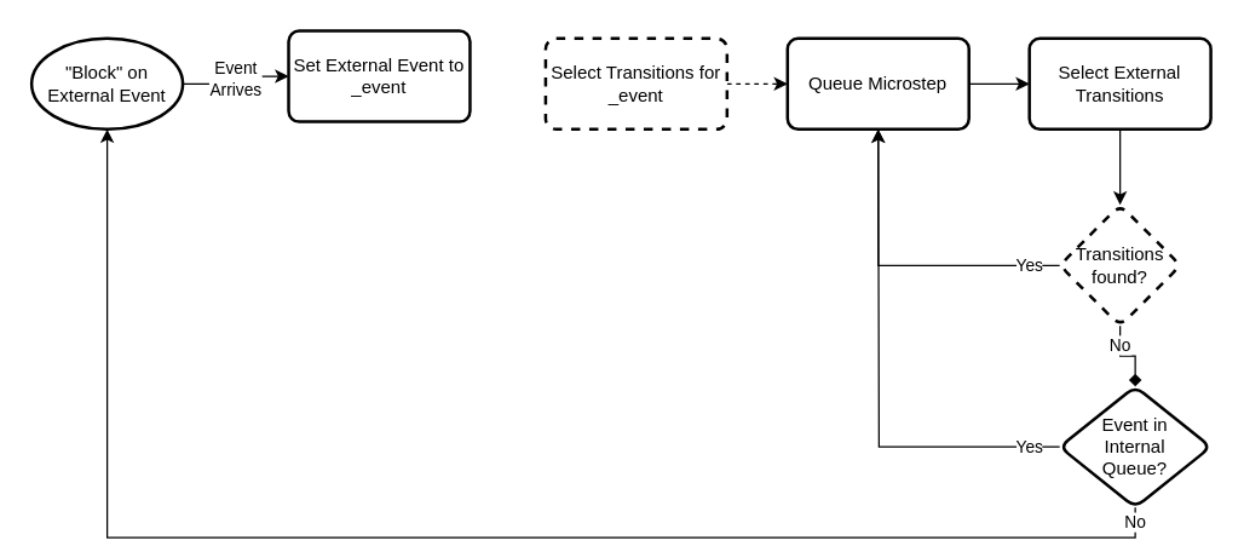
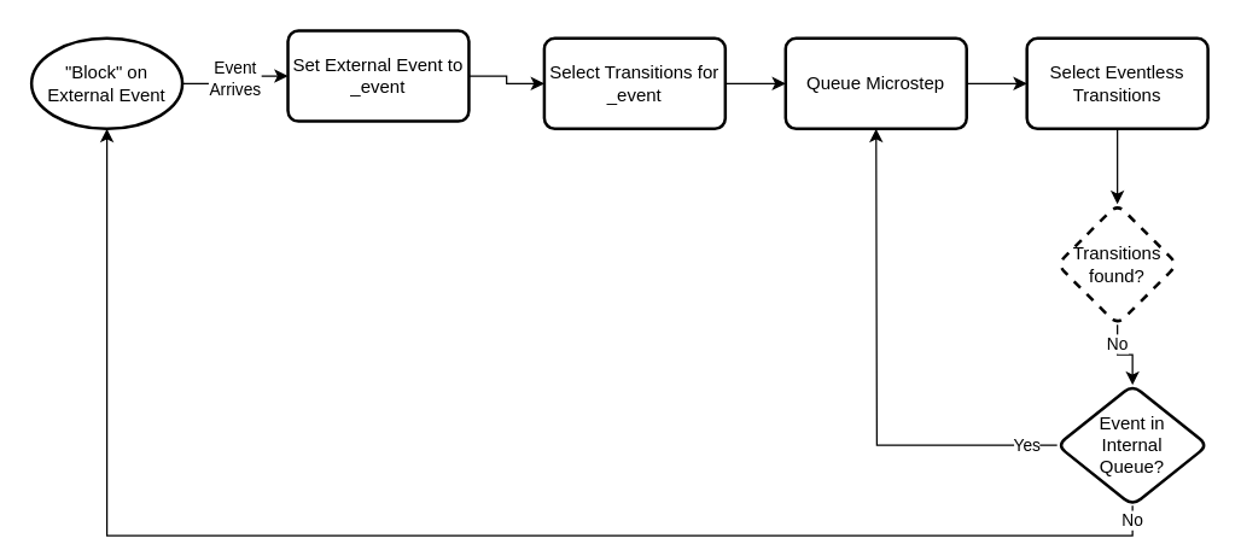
+ <mxCell id="4" value="" style="edgeStyle=orthogonalEdgeStyle;rounded=0;orthogonalLoop=1;jettySize=auto;html=1;" edge="1" parent="1" source="5" target="7"><mxGeometry relative="1" as="geometry" /></mxCell>
- <mxCell id="7" value="Select Transitions for _event" style="rounded=1;whiteSpace=wrap;html=1;absoluteArcSize=1;arcSize=14;strokeWidth=2;dashed=1;" vertex="1" parent="1"><mxGeometry x="360" y="25" width="120" height="60" as="geometry" /></mxCell>
+ <mxCell id="7" value="Select Transitions for _event" style="rounded=1;whiteSpace=wrap;html=1;absoluteArcSize=1;arcSize=14;strokeWidth=2;" vertex="1" parent="1"><mxGeometry x="360" y="25" width="120" height="60" as="geometry" /></mxCell>
- <mxCell id="6" value="" style="edgeStyle=orthogonalEdgeStyle;rounded=0;orthogonalLoop=1;jettySize=auto;html=1;dashed=1;" edge="1" parent="1" source="7" target="9"><mxGeometry relative="1" as="geometry" /></mxCell>
+ <mxCell id="6" value="" style="edgeStyle=orthogonalEdgeStyle;rounded=0;orthogonalLoop=1;jettySize=auto;html=1;" edge="1" parent="1" source="7" target="9"><mxGeometry relative="1" as="geometry" /></mxCell>
- <mxCell id="11" value="Select External Transitions" style="rounded=1;whiteSpace=wrap;html=1;absoluteArcSize=1;arcSize=14;strokeWidth=2;" vertex="1" parent="1"><mxGeometry x="680" y="25" width="120" height="60" as="geometry" /></mxCell>
+ <mxCell id="11" value="Select Eventless Transitions" style="rounded=1;whiteSpace=wrap;html=1;absoluteArcSize=1;arcSize=14;strokeWidth=2;" vertex="1" parent="1"><mxGeometry x="680" y="25" width="120" height="60" as="geometry" /></mxCell>
- <mxCell id="12" value="Yes" style="edgeStyle=orthogonalEdgeStyle;rounded=0;orthogonalLoop=1;jettySize=auto;html=1;exitX=0;exitY=0.5;exitDx=0;exitDy=0;entryX=0.5;entryY=1;entryDx=0;entryDy=0;" edge="1" parent="1" source="14" target="9"><mxGeometry x="-0.809" relative="1" as="geometry"><mxPoint as="offset" /></mxGeometry></mxCell>
- <mxCell id="13" value="No" style="edgeStyle=orthogonalEdgeStyle;rounded=0;orthogonalLoop=1;jettySize=auto;html=1;endArrow=diamond;" edge="1" parent="1" source="14" target="17"><mxGeometry x="-0.5" relative="1" as="geometry"><mxPoint as="offset" /></mxGeometry></mxCell>
+ <mxCell id="13" value="No" style="edgeStyle=orthogonalEdgeStyle;rounded=0;orthogonalLoop=1;jettySize=auto;html=1;" edge="1" parent="1" source="14" target="17"><mxGeometry x="-0.5" relative="1" as="geometry"><mxPoint as="offset" /></mxGeometry></mxCell>
